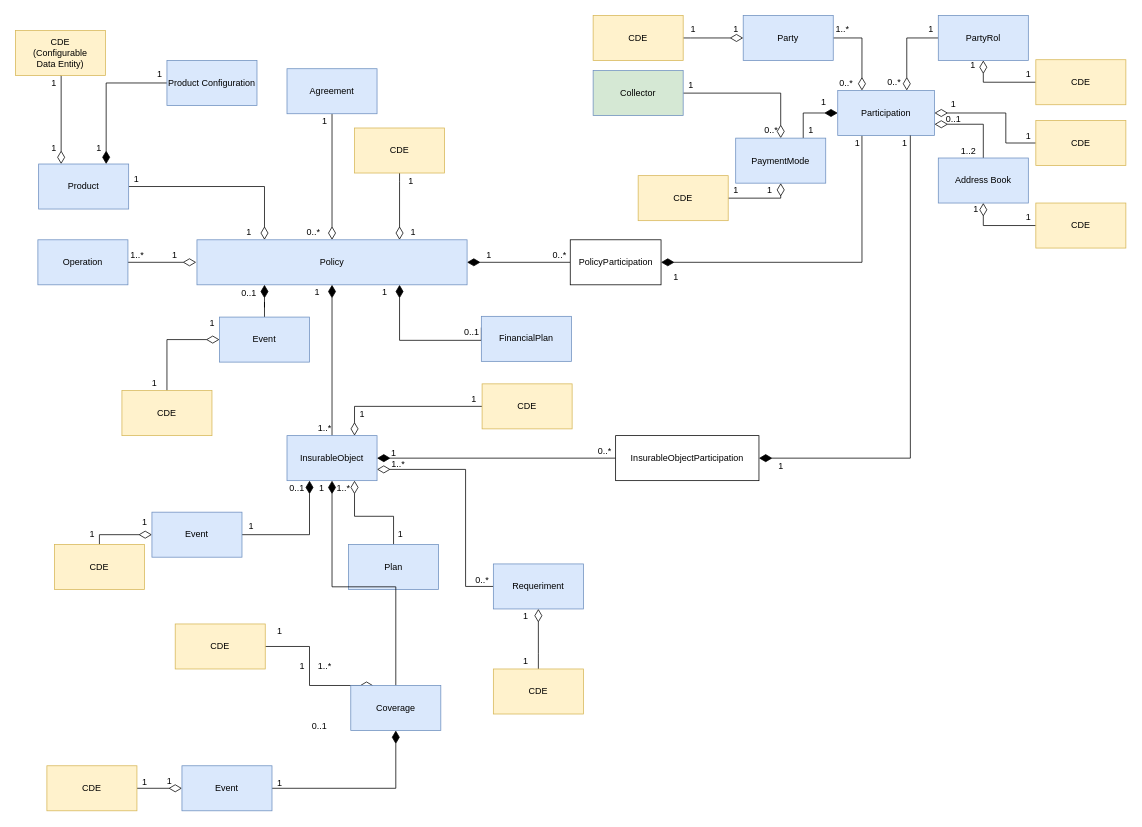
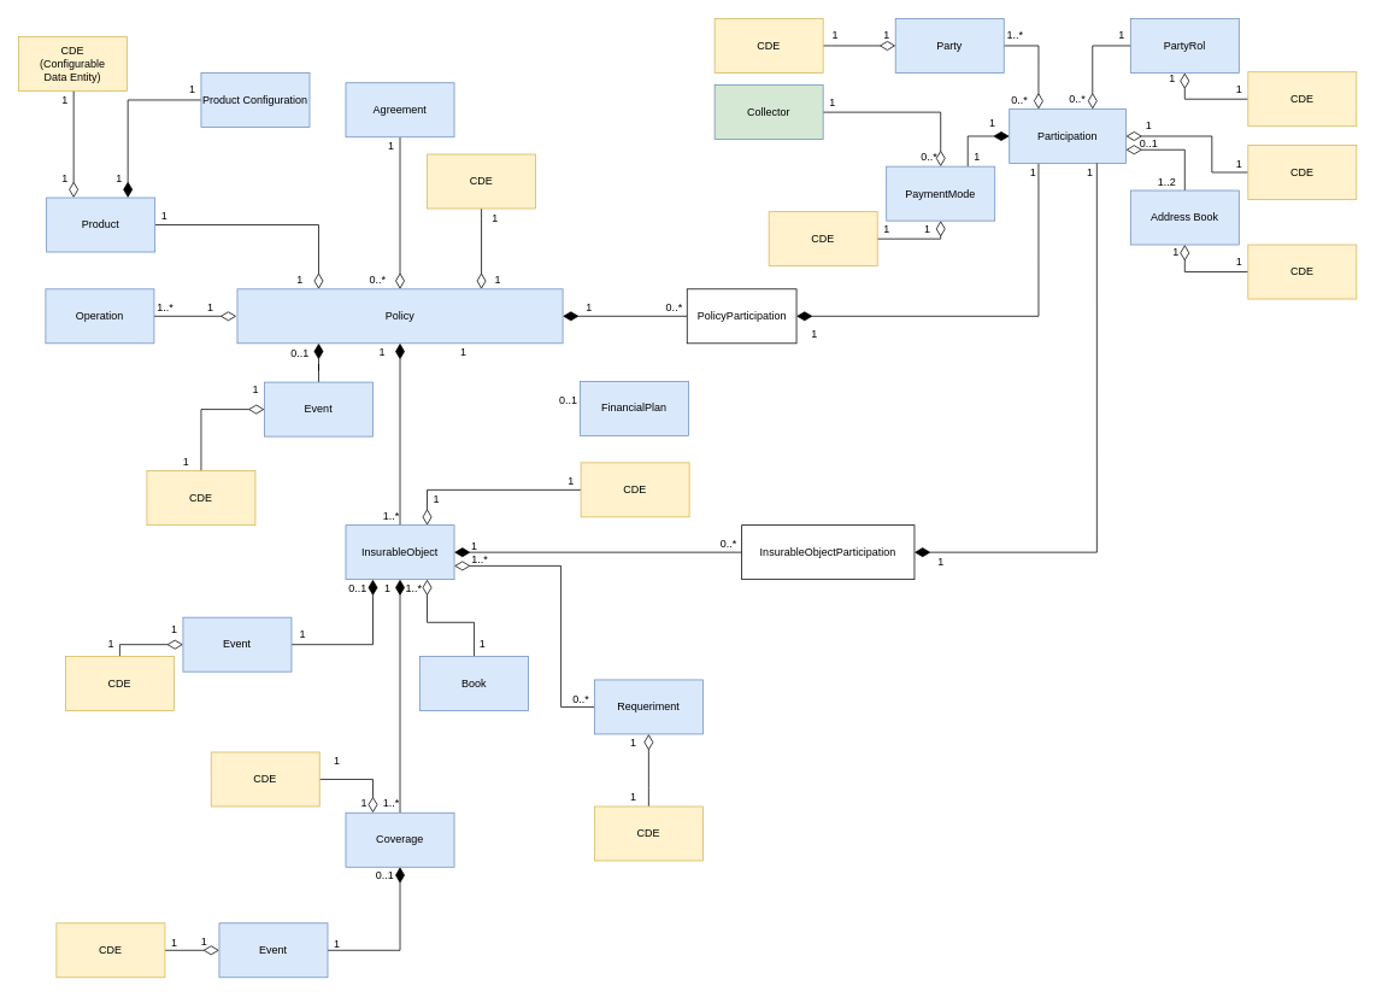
- <mxCell id="14" style="edgeStyle=orthogonalEdgeStyle;rounded=0;orthogonalLoop=1;jettySize=auto;html=1;entryX=0.75;entryY=1;entryDx=0;entryDy=0;endArrow=diamondThin;endFill=1;startSize=15;endSize=15;exitX=0;exitY=0.25;exitDx=0;exitDy=0;" parent="1" source="15" target="24" edge="1"><mxGeometry relative="1" as="geometry"><Array as="points"><mxPoint x="532" y="453" /></Array></mxGeometry></mxCell>
- <mxCell id="7" value="Plan" style="rounded=0;whiteSpace=wrap;html=1;fillColor=#dae8fc;strokeColor=#6c8ebf;" parent="1" vertex="1"><mxGeometry x="464" y="725" width="120" height="60" as="geometry" /></mxCell>
+ <mxCell id="7" value="Book" style="rounded=0;whiteSpace=wrap;html=1;fillColor=#dae8fc;strokeColor=#6c8ebf;" parent="1" vertex="1"><mxGeometry x="464" y="725" width="120" height="60" as="geometry" /></mxCell>
- <mxCell id="28" value="Coverage" style="rounded=0;whiteSpace=wrap;html=1;verticalAlign=middle;fillColor=#dae8fc;strokeColor=#6c8ebf;" parent="1" vertex="1"><mxGeometry x="467" y="913" width="120" height="60" as="geometry" /></mxCell>
+ <mxCell id="28" value="Coverage" style="rounded=0;whiteSpace=wrap;html=1;verticalAlign=middle;fillColor=#dae8fc;strokeColor=#6c8ebf;" parent="1" vertex="1"><mxGeometry x="382" y="898" width="120" height="60" as="geometry" /></mxCell>
